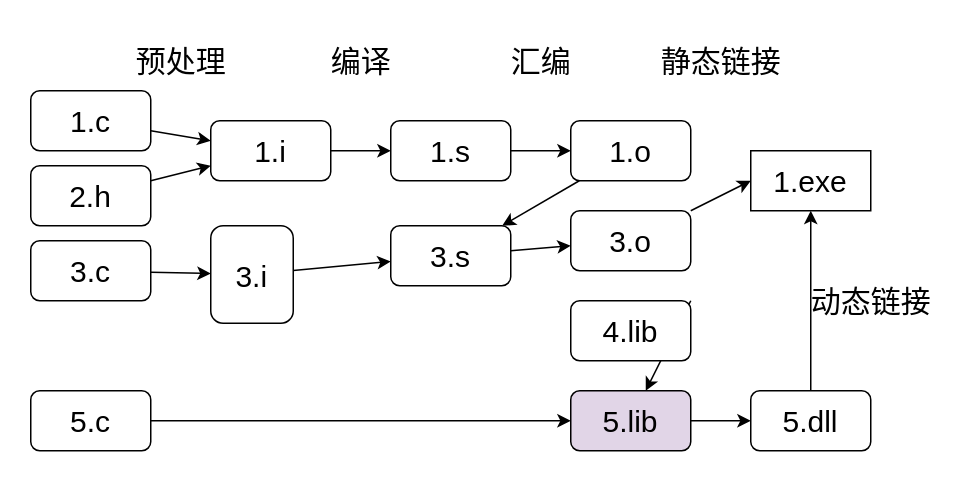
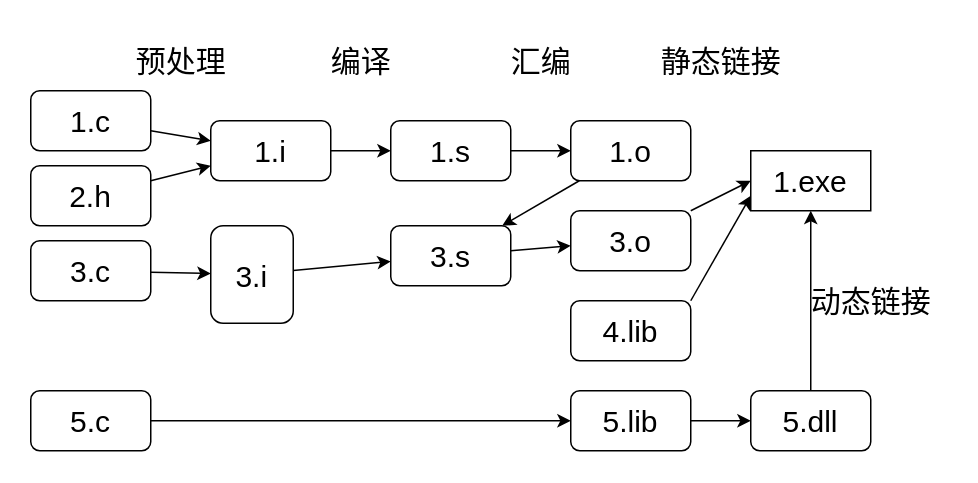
- <mxCell id="25" style="edgeStyle=none;html=1;fontSize=20;exitX=1;exitY=0;exitDx=0;exitDy=0;" edge="1" parent="1" source="26" target="30"><mxGeometry relative="1" as="geometry" /></mxCell>
+ <mxCell id="25" style="edgeStyle=none;html=1;entryX=0;entryY=0.75;entryDx=0;entryDy=0;fontSize=20;exitX=1;exitY=0;exitDx=0;exitDy=0;" edge="1" parent="1" source="26" target="24"><mxGeometry relative="1" as="geometry" /></mxCell>
- <mxCell id="30" value="&lt;font style=&quot;font-size: 20px;&quot;&gt;5.lib&lt;br&gt;&lt;/font&gt;" style="rounded=1;whiteSpace=wrap;html=1;fillColor=#e1d5e7;" vertex="1" parent="1"><mxGeometry x="380" y="260" width="80" height="40" as="geometry" /></mxCell>
+ <mxCell id="30" value="&lt;font style=&quot;font-size: 20px;&quot;&gt;5.lib&lt;br&gt;&lt;/font&gt;" style="rounded=1;whiteSpace=wrap;html=1;" vertex="1" parent="1"><mxGeometry x="380" y="260" width="80" height="40" as="geometry" /></mxCell>
